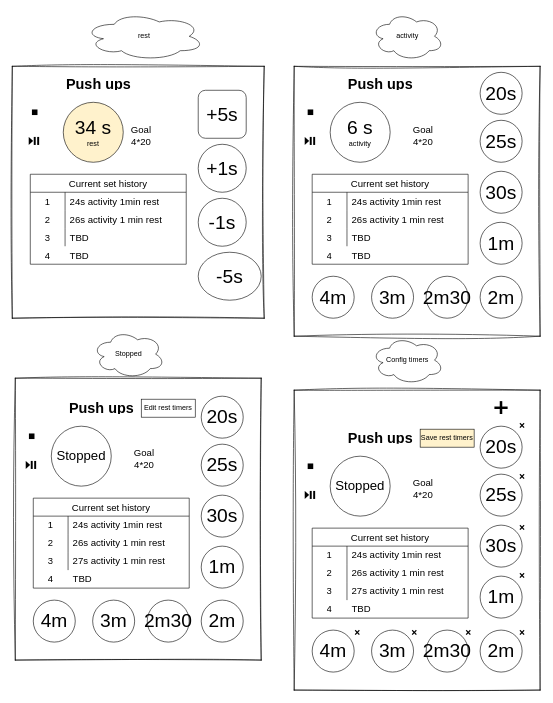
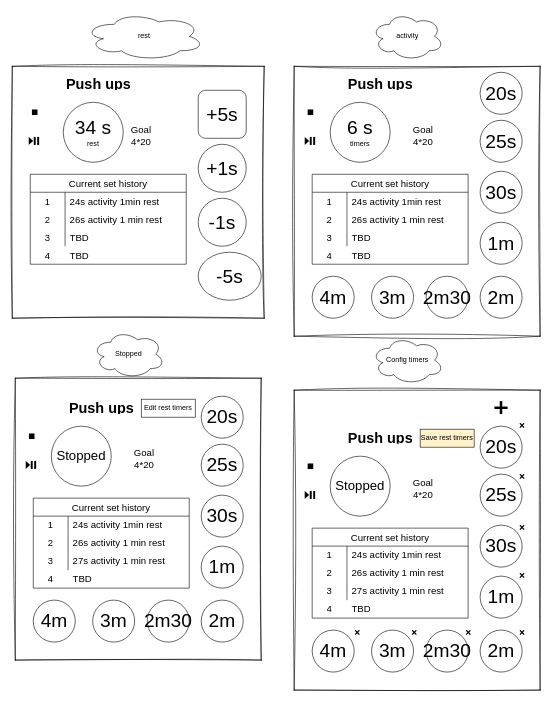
- <mxCell id="3" value="&lt;font&gt;&lt;font size=&quot;6&quot;&gt;34 s&lt;/font&gt;&lt;br&gt;&lt;font style=&quot;font-size: 12px;&quot;&gt;rest&lt;/font&gt;&lt;br&gt;&lt;/font&gt;" style="ellipse;whiteSpace=wrap;html=1;aspect=fixed;fillColor=#fff2cc;" parent="1" vertex="1"><mxGeometry x="105" y="170" width="100" height="100" as="geometry" /></mxCell>
+ <mxCell id="3" value="&lt;font&gt;&lt;font size=&quot;6&quot;&gt;34 s&lt;/font&gt;&lt;br&gt;&lt;font style=&quot;font-size: 12px;&quot;&gt;rest&lt;/font&gt;&lt;br&gt;&lt;/font&gt;" style="ellipse;whiteSpace=wrap;html=1;aspect=fixed;" parent="1" vertex="1"><mxGeometry x="105" y="170" width="100" height="100" as="geometry" /></mxCell>
- <mxCell id="23" value="&lt;font&gt;&lt;font size=&quot;6&quot;&gt;6 s&lt;/font&gt;&lt;br&gt;&lt;font style=&quot;font-size: 12px;&quot;&gt;activity&lt;/font&gt;&lt;br&gt;&lt;/font&gt;" style="ellipse;whiteSpace=wrap;html=1;aspect=fixed;" parent="1" vertex="1"><mxGeometry x="550" y="170" width="100" height="100" as="geometry" /></mxCell>
+ <mxCell id="23" value="&lt;font&gt;&lt;font size=&quot;6&quot;&gt;6 s&lt;/font&gt;&lt;br&gt;&lt;font style=&quot;font-size: 12px;&quot;&gt;timers&lt;/font&gt;&lt;br&gt;&lt;/font&gt;" style="ellipse;whiteSpace=wrap;html=1;aspect=fixed;" parent="1" vertex="1"><mxGeometry x="550" y="170" width="100" height="100" as="geometry" /></mxCell>
